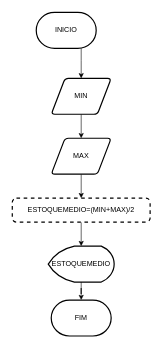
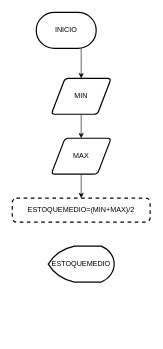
- <mxCell id="8" value="" style="edgeStyle=orthogonalEdgeStyle;rounded=0;orthogonalLoop=1;jettySize=auto;html=1;" edge="1" parent="1" source="9" target="11"><mxGeometry relative="1" as="geometry" /></mxCell>
- <mxCell id="10" value="" style="edgeStyle=orthogonalEdgeStyle;rounded=0;orthogonalLoop=1;jettySize=auto;html=1;" edge="1" parent="1" source="11" target="12"><mxGeometry relative="1" as="geometry" /></mxCell>
- <mxCell id="12" value="FIM" style="strokeWidth=2;html=1;shape=mxgraph.flowchart.terminator;whiteSpace=wrap;" vertex="1" parent="1"><mxGeometry x="85" y="500" width="100" height="60" as="geometry" /></mxCell>
